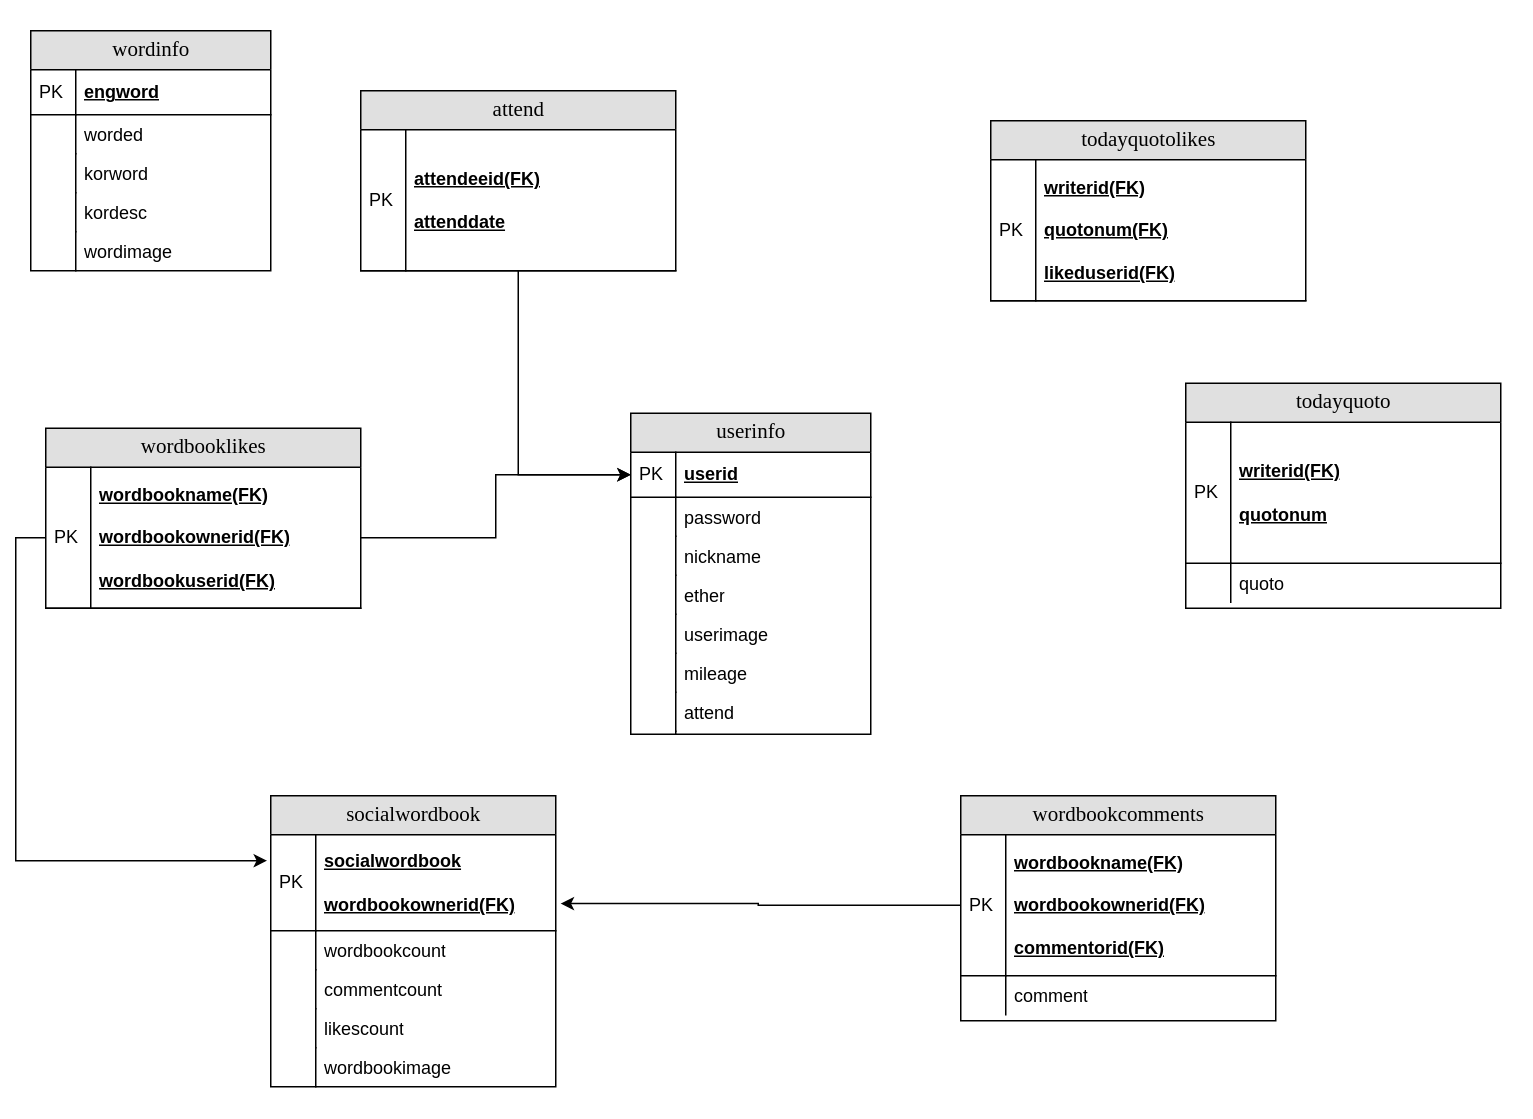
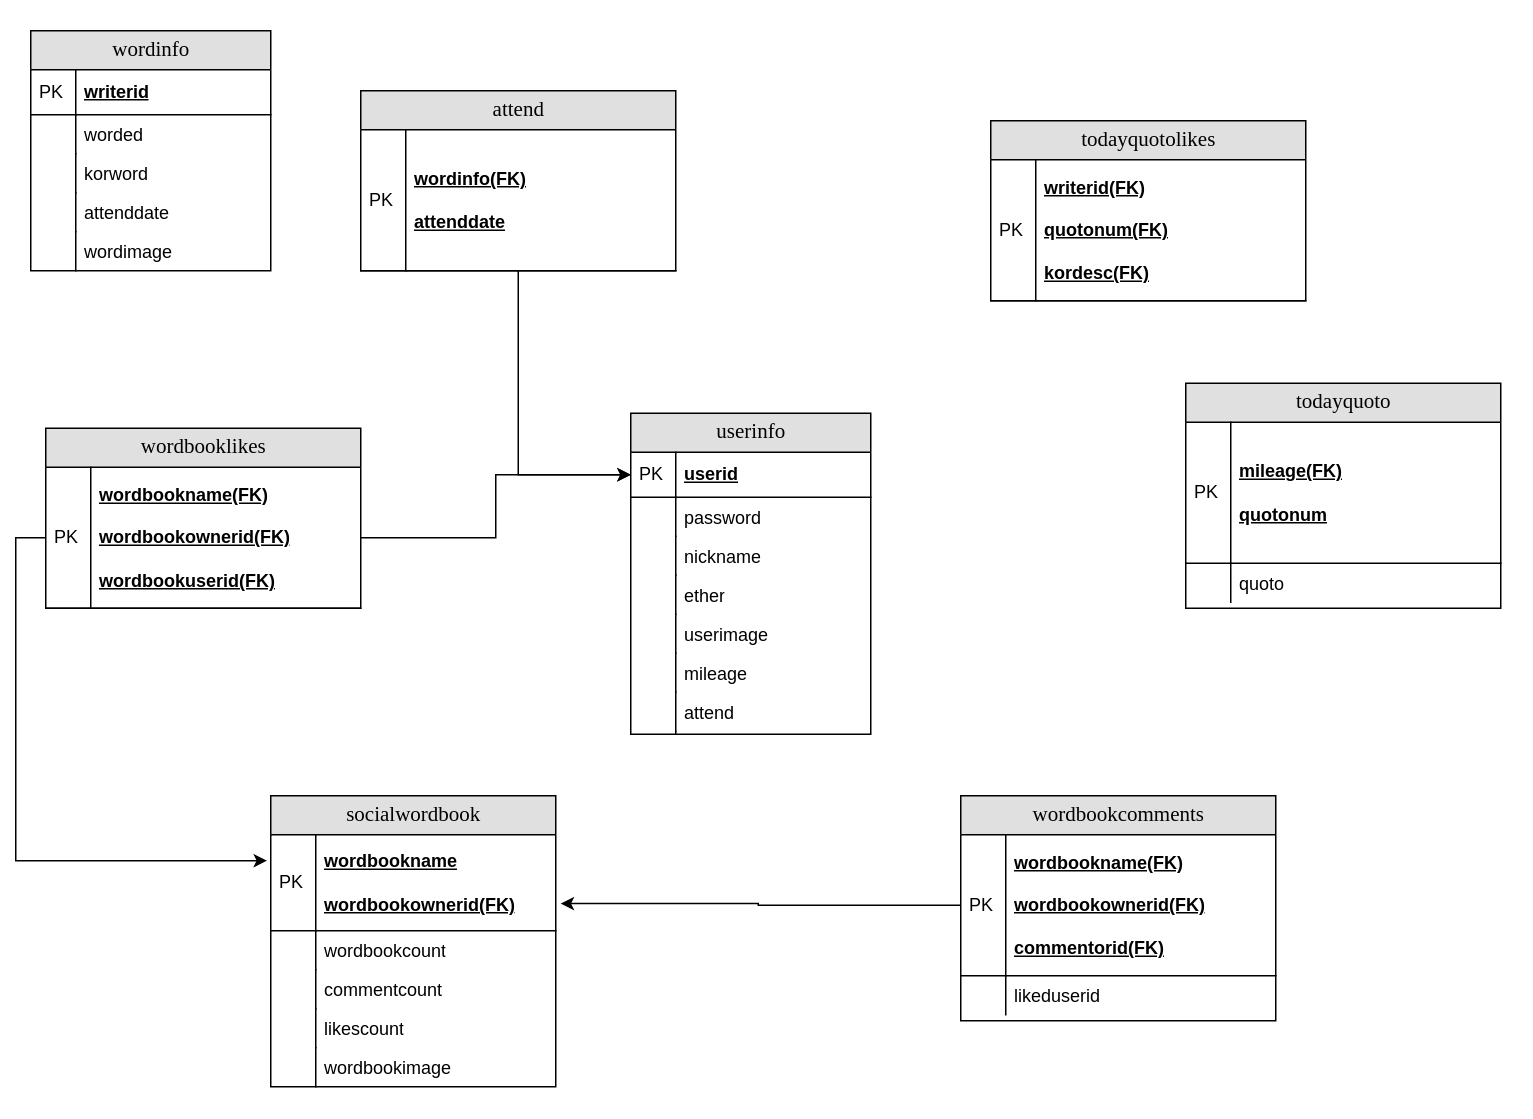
- <mxCell id="3" value="engword" style="shape=partialRectangle;top=0;left=0;right=0;bottom=1;html=1;align=left;verticalAlign=middle;fillColor=none;spacingLeft=34;spacingRight=4;whiteSpace=wrap;overflow=hidden;rotatable=0;points=[[0,0.5],[1,0.5]];portConstraint=eastwest;dropTarget=0;fontStyle=5;" parent="2" vertex="1"><mxGeometry y="26" width="160" height="30" as="geometry" /></mxCell>
+ <mxCell id="3" value="writerid" style="shape=partialRectangle;top=0;left=0;right=0;bottom=1;html=1;align=left;verticalAlign=middle;fillColor=none;spacingLeft=34;spacingRight=4;whiteSpace=wrap;overflow=hidden;rotatable=0;points=[[0,0.5],[1,0.5]];portConstraint=eastwest;dropTarget=0;fontStyle=5;" parent="2" vertex="1"><mxGeometry y="26" width="160" height="30" as="geometry" /></mxCell>
- <mxCell id="59" value="attendeeid(FK)&lt;br&gt;&lt;br&gt;attenddate&lt;br&gt;" style="shape=partialRectangle;top=0;left=0;right=0;bottom=1;html=1;align=left;verticalAlign=middle;fillColor=none;spacingLeft=34;spacingRight=4;whiteSpace=wrap;overflow=hidden;rotatable=0;points=[[0,0.5],[1,0.5]];portConstraint=eastwest;dropTarget=0;fontStyle=5;" vertex="1" parent="58"><mxGeometry y="26" width="210" height="94" as="geometry" /></mxCell>
+ <mxCell id="59" value="wordinfo(FK)&lt;br&gt;&lt;br&gt;attenddate&lt;br&gt;" style="shape=partialRectangle;top=0;left=0;right=0;bottom=1;html=1;align=left;verticalAlign=middle;fillColor=none;spacingLeft=34;spacingRight=4;whiteSpace=wrap;overflow=hidden;rotatable=0;points=[[0,0.5],[1,0.5]];portConstraint=eastwest;dropTarget=0;fontStyle=5;" vertex="1" parent="58"><mxGeometry y="26" width="210" height="94" as="geometry" /></mxCell>
- <mxCell id="9" value="kordesc" style="shape=partialRectangle;top=0;left=0;right=0;bottom=0;html=1;align=left;verticalAlign=top;fillColor=none;spacingLeft=34;spacingRight=4;whiteSpace=wrap;overflow=hidden;rotatable=0;points=[[0,0.5],[1,0.5]];portConstraint=eastwest;dropTarget=0;" parent="2" vertex="1"><mxGeometry y="108" width="160" height="26" as="geometry" /></mxCell>
+ <mxCell id="9" value="attenddate" style="shape=partialRectangle;top=0;left=0;right=0;bottom=0;html=1;align=left;verticalAlign=top;fillColor=none;spacingLeft=34;spacingRight=4;whiteSpace=wrap;overflow=hidden;rotatable=0;points=[[0,0.5],[1,0.5]];portConstraint=eastwest;dropTarget=0;" parent="2" vertex="1"><mxGeometry y="108" width="160" height="26" as="geometry" /></mxCell>
- <mxCell id="71" value="writerid(FK)&lt;br&gt;&lt;br&gt;quotonum(FK)&lt;br&gt;&lt;br&gt;likeduserid(FK)" style="shape=partialRectangle;top=0;left=0;right=0;bottom=1;html=1;align=left;verticalAlign=middle;fillColor=none;spacingLeft=34;spacingRight=4;whiteSpace=wrap;overflow=hidden;rotatable=0;points=[[0,0.5],[1,0.5]];portConstraint=eastwest;dropTarget=0;fontStyle=5;" vertex="1" parent="70"><mxGeometry y="26" width="210" height="94" as="geometry" /></mxCell>
+ <mxCell id="71" value="writerid(FK)&lt;br&gt;&lt;br&gt;quotonum(FK)&lt;br&gt;&lt;br&gt;kordesc(FK)" style="shape=partialRectangle;top=0;left=0;right=0;bottom=1;html=1;align=left;verticalAlign=middle;fillColor=none;spacingLeft=34;spacingRight=4;whiteSpace=wrap;overflow=hidden;rotatable=0;points=[[0,0.5],[1,0.5]];portConstraint=eastwest;dropTarget=0;fontStyle=5;" vertex="1" parent="70"><mxGeometry y="26" width="210" height="94" as="geometry" /></mxCell>
- <mxCell id="64" value="writerid(FK)&lt;br&gt;&lt;br&gt;quotonum" style="shape=partialRectangle;top=0;left=0;right=0;bottom=1;html=1;align=left;verticalAlign=middle;fillColor=none;spacingLeft=34;spacingRight=4;whiteSpace=wrap;overflow=hidden;rotatable=0;points=[[0,0.5],[1,0.5]];portConstraint=eastwest;dropTarget=0;fontStyle=5;" vertex="1" parent="63"><mxGeometry y="26" width="210" height="94" as="geometry" /></mxCell>
+ <mxCell id="64" value="mileage(FK)&lt;br&gt;&lt;br&gt;quotonum" style="shape=partialRectangle;top=0;left=0;right=0;bottom=1;html=1;align=left;verticalAlign=middle;fillColor=none;spacingLeft=34;spacingRight=4;whiteSpace=wrap;overflow=hidden;rotatable=0;points=[[0,0.5],[1,0.5]];portConstraint=eastwest;dropTarget=0;fontStyle=5;" vertex="1" parent="63"><mxGeometry y="26" width="210" height="94" as="geometry" /></mxCell>
- <mxCell id="33" value="socialwordbook&lt;br&gt;&lt;br&gt;wordbookownerid(FK)" style="shape=partialRectangle;top=0;left=0;right=0;bottom=1;html=1;align=left;verticalAlign=middle;fillColor=none;spacingLeft=34;spacingRight=4;whiteSpace=wrap;overflow=hidden;rotatable=0;points=[[0,0.5],[1,0.5]];portConstraint=eastwest;dropTarget=0;fontStyle=5;" vertex="1" parent="32"><mxGeometry y="26" width="190" height="64" as="geometry" /></mxCell>
+ <mxCell id="33" value="wordbookname&lt;br&gt;&lt;br&gt;wordbookownerid(FK)" style="shape=partialRectangle;top=0;left=0;right=0;bottom=1;html=1;align=left;verticalAlign=middle;fillColor=none;spacingLeft=34;spacingRight=4;whiteSpace=wrap;overflow=hidden;rotatable=0;points=[[0,0.5],[1,0.5]];portConstraint=eastwest;dropTarget=0;fontStyle=5;" vertex="1" parent="32"><mxGeometry y="26" width="190" height="64" as="geometry" /></mxCell>
- <mxCell id="48" value="comment" style="shape=partialRectangle;top=0;left=0;right=0;bottom=0;html=1;align=left;verticalAlign=top;fillColor=none;spacingLeft=34;spacingRight=4;whiteSpace=wrap;overflow=hidden;rotatable=0;points=[[0,0.5],[1,0.5]];portConstraint=eastwest;dropTarget=0;" vertex="1" parent="45"><mxGeometry y="120" width="210" height="26" as="geometry" /></mxCell>
+ <mxCell id="48" value="likeduserid" style="shape=partialRectangle;top=0;left=0;right=0;bottom=0;html=1;align=left;verticalAlign=top;fillColor=none;spacingLeft=34;spacingRight=4;whiteSpace=wrap;overflow=hidden;rotatable=0;points=[[0,0.5],[1,0.5]];portConstraint=eastwest;dropTarget=0;" vertex="1" parent="45"><mxGeometry y="120" width="210" height="26" as="geometry" /></mxCell>
